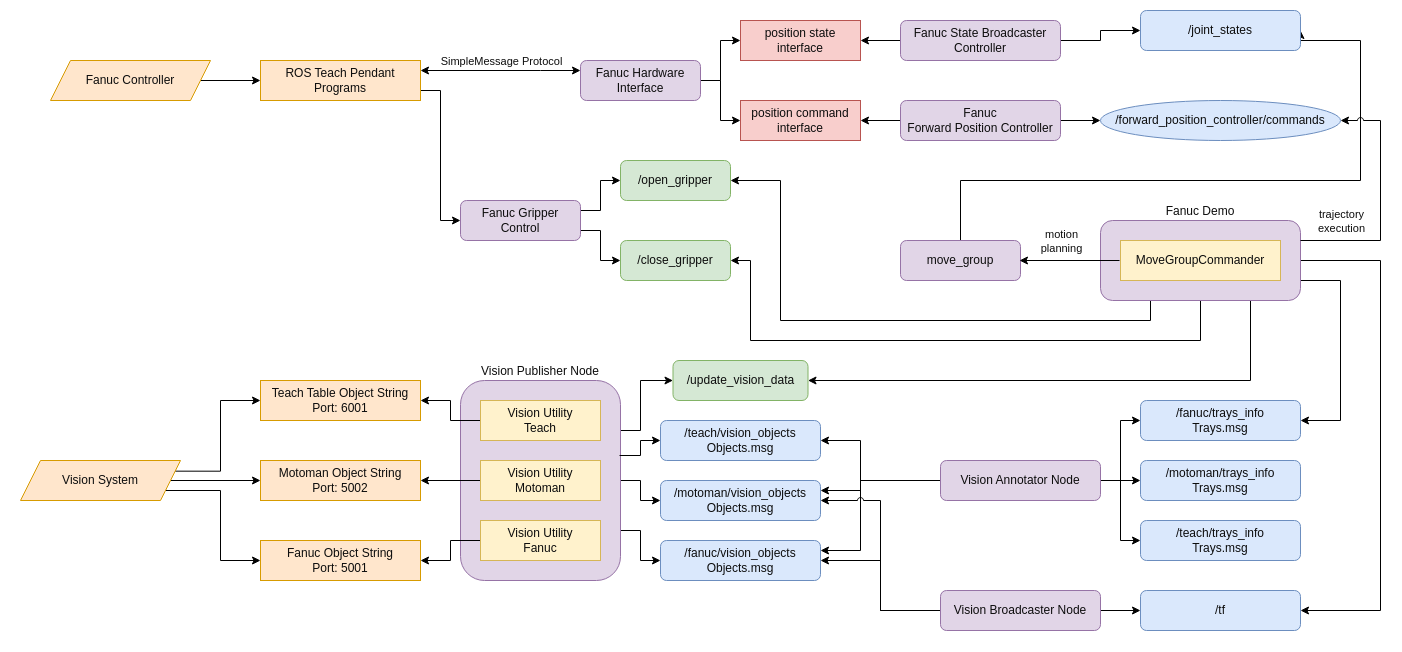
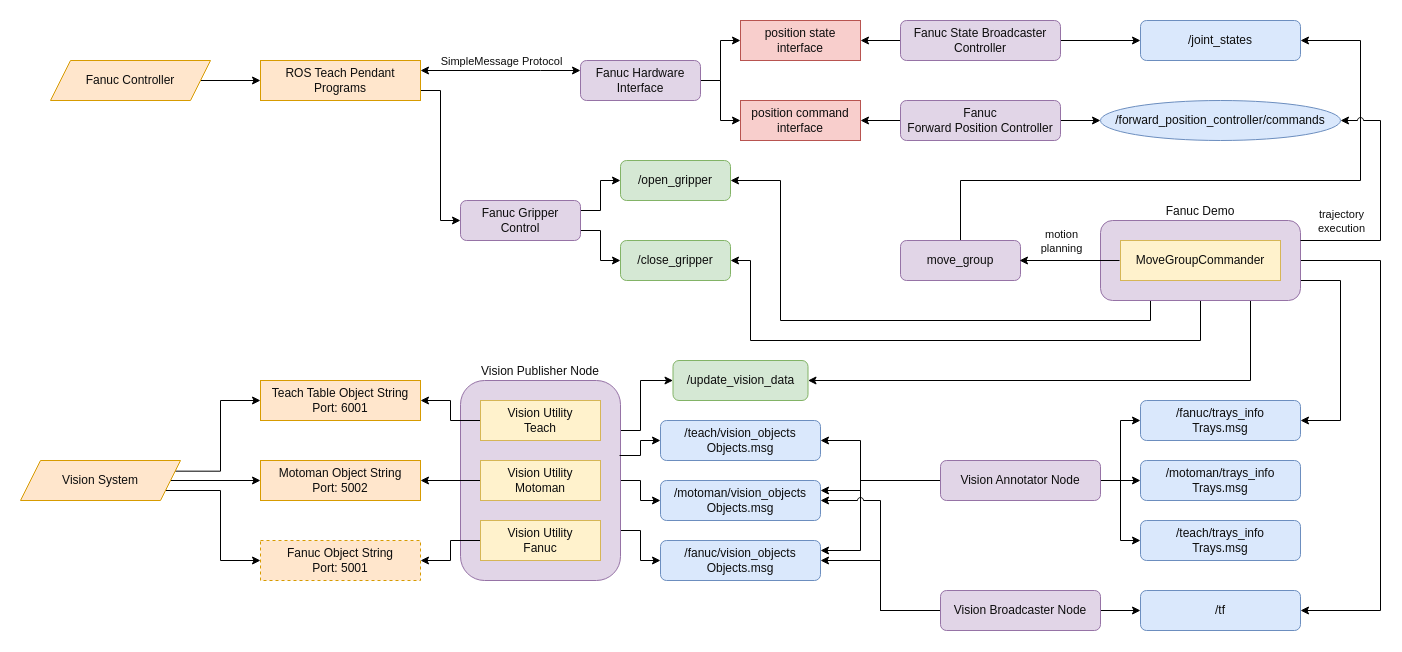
- <mxCell id="64" value="/joint_states" style="rounded=1;whiteSpace=wrap;html=1;fillColor=#dae8fc;strokeColor=#6c8ebf;fontColor=#0d0d0d;" parent="1" vertex="1"><mxGeometry x="1140" y="10" width="160" height="40" as="geometry" /></mxCell>
+ <mxCell id="64" value="/joint_states" style="rounded=1;whiteSpace=wrap;html=1;fillColor=#dae8fc;strokeColor=#6c8ebf;fontColor=#0d0d0d;" parent="1" vertex="1"><mxGeometry x="1140" y="20" width="160" height="40" as="geometry" /></mxCell>
- <mxCell id="7" value="Fanuc Object String&lt;br style=&quot;border-color: var(--border-color);&quot;&gt;&lt;span style=&quot;border-color: var(--border-color);&quot;&gt;Port: 5001&lt;/span&gt;" style="rounded=0;whiteSpace=wrap;html=1;fillColor=#ffe6cc;strokeColor=#d79b00;fontColor=#0d0d0d;" parent="1" vertex="1"><mxGeometry x="260" y="540" width="160" height="40" as="geometry" /></mxCell>
+ <mxCell id="7" value="Fanuc Object String&lt;br style=&quot;border-color: var(--border-color);&quot;&gt;&lt;span style=&quot;border-color: var(--border-color);&quot;&gt;Port: 5001&lt;/span&gt;" style="rounded=0;whiteSpace=wrap;html=1;fillColor=#ffe6cc;strokeColor=#d79b00;fontColor=#0d0d0d;dashed=1;" parent="1" vertex="1"><mxGeometry x="260" y="540" width="160" height="40" as="geometry" /></mxCell>
